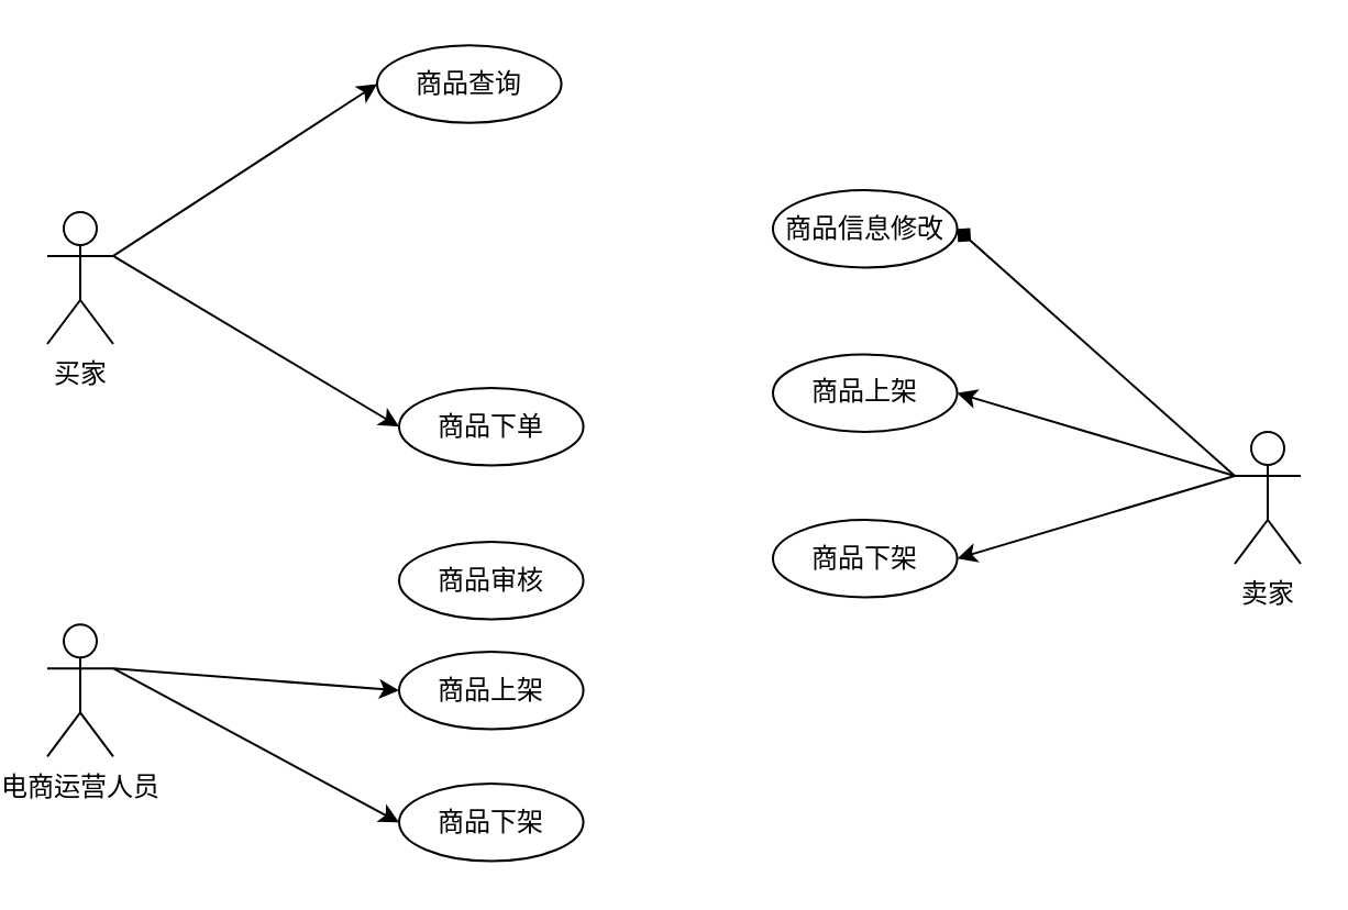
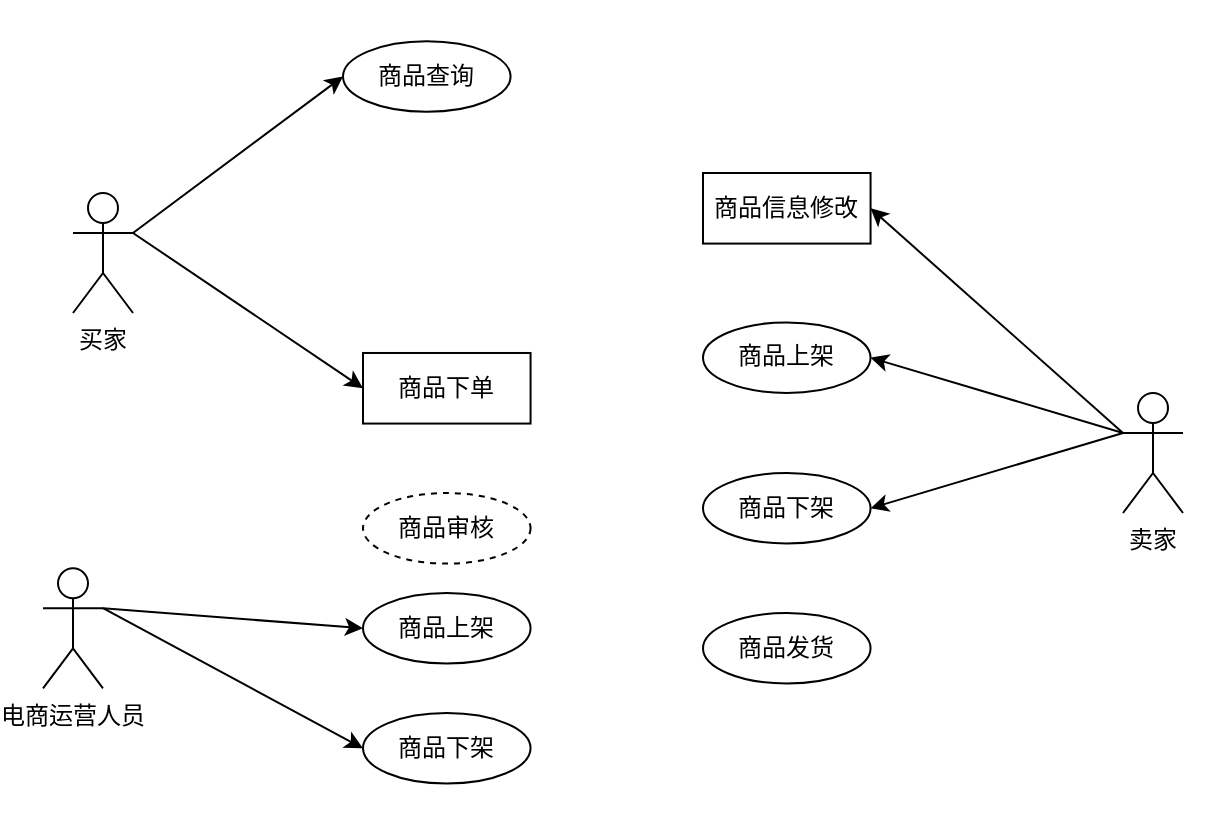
- <mxCell id="14" value="商品信息修改" style="ellipse;whiteSpace=wrap;html=1;container=0;" parent="1" vertex="1"><mxGeometry x="349.997" y="85.995" width="83.778" height="35.294" as="geometry" /></mxCell>
+ <mxCell id="14" value="商品信息修改" style="whiteSpace=wrap;html=1;container=0;rounded=0;" parent="1" vertex="1"><mxGeometry x="349.997" y="85.995" width="83.778" height="35.294" as="geometry" /></mxCell>
- <mxCell id="8" style="rounded=0;orthogonalLoop=1;jettySize=auto;html=1;exitX=0;exitY=0.333;exitDx=0;exitDy=0;exitPerimeter=0;entryX=1;entryY=0.5;entryDx=0;entryDy=0;endArrow=diamond;" parent="1" source="11" target="14" edge="1"><mxGeometry relative="1" as="geometry" /></mxCell>
+ <mxCell id="8" style="rounded=0;orthogonalLoop=1;jettySize=auto;html=1;exitX=0;exitY=0.333;exitDx=0;exitDy=0;exitPerimeter=0;entryX=1;entryY=0.5;entryDx=0;entryDy=0;" parent="1" source="11" target="14" edge="1"><mxGeometry relative="1" as="geometry" /></mxCell>
- <mxCell id="4" value="买家" style="shape=umlActor;verticalLabelPosition=bottom;verticalAlign=top;html=1;outlineConnect=0;" parent="1" vertex="1"><mxGeometry x="20" y="96" width="30" height="60" as="geometry" /></mxCell>
+ <mxCell id="4" value="买家" style="shape=umlActor;verticalLabelPosition=bottom;verticalAlign=top;html=1;outlineConnect=0;" parent="1" vertex="1"><mxGeometry x="35" y="96" width="30" height="60" as="geometry" /></mxCell>
- <mxCell id="13" value="商品下单" style="ellipse;whiteSpace=wrap;html=1;container=0;" parent="1" vertex="1"><mxGeometry x="179.997" y="175.991" width="83.778" height="35.294" as="geometry" /></mxCell>
+ <mxCell id="13" value="商品下单" style="whiteSpace=wrap;html=1;container=0;rounded=0;" parent="1" vertex="1"><mxGeometry x="179.997" y="175.991" width="83.778" height="35.294" as="geometry" /></mxCell>
- <mxCell id="18" value="商品审核" style="ellipse;whiteSpace=wrap;html=1;container=0;" parent="1" vertex="1"><mxGeometry x="179.997" y="246.001" width="83.778" height="35.294" as="geometry" /></mxCell>
+ <mxCell id="18" value="商品审核" style="ellipse;whiteSpace=wrap;html=1;container=0;dashed=1;" parent="1" vertex="1"><mxGeometry x="179.997" y="246.001" width="83.778" height="35.294" as="geometry" /></mxCell>
+ <mxCell id="17" value="商品发货" style="ellipse;whiteSpace=wrap;html=1;container=0;" parent="1" vertex="1"><mxGeometry x="349.997" y="305.995" width="83.778" height="35.294" as="geometry" /></mxCell>
